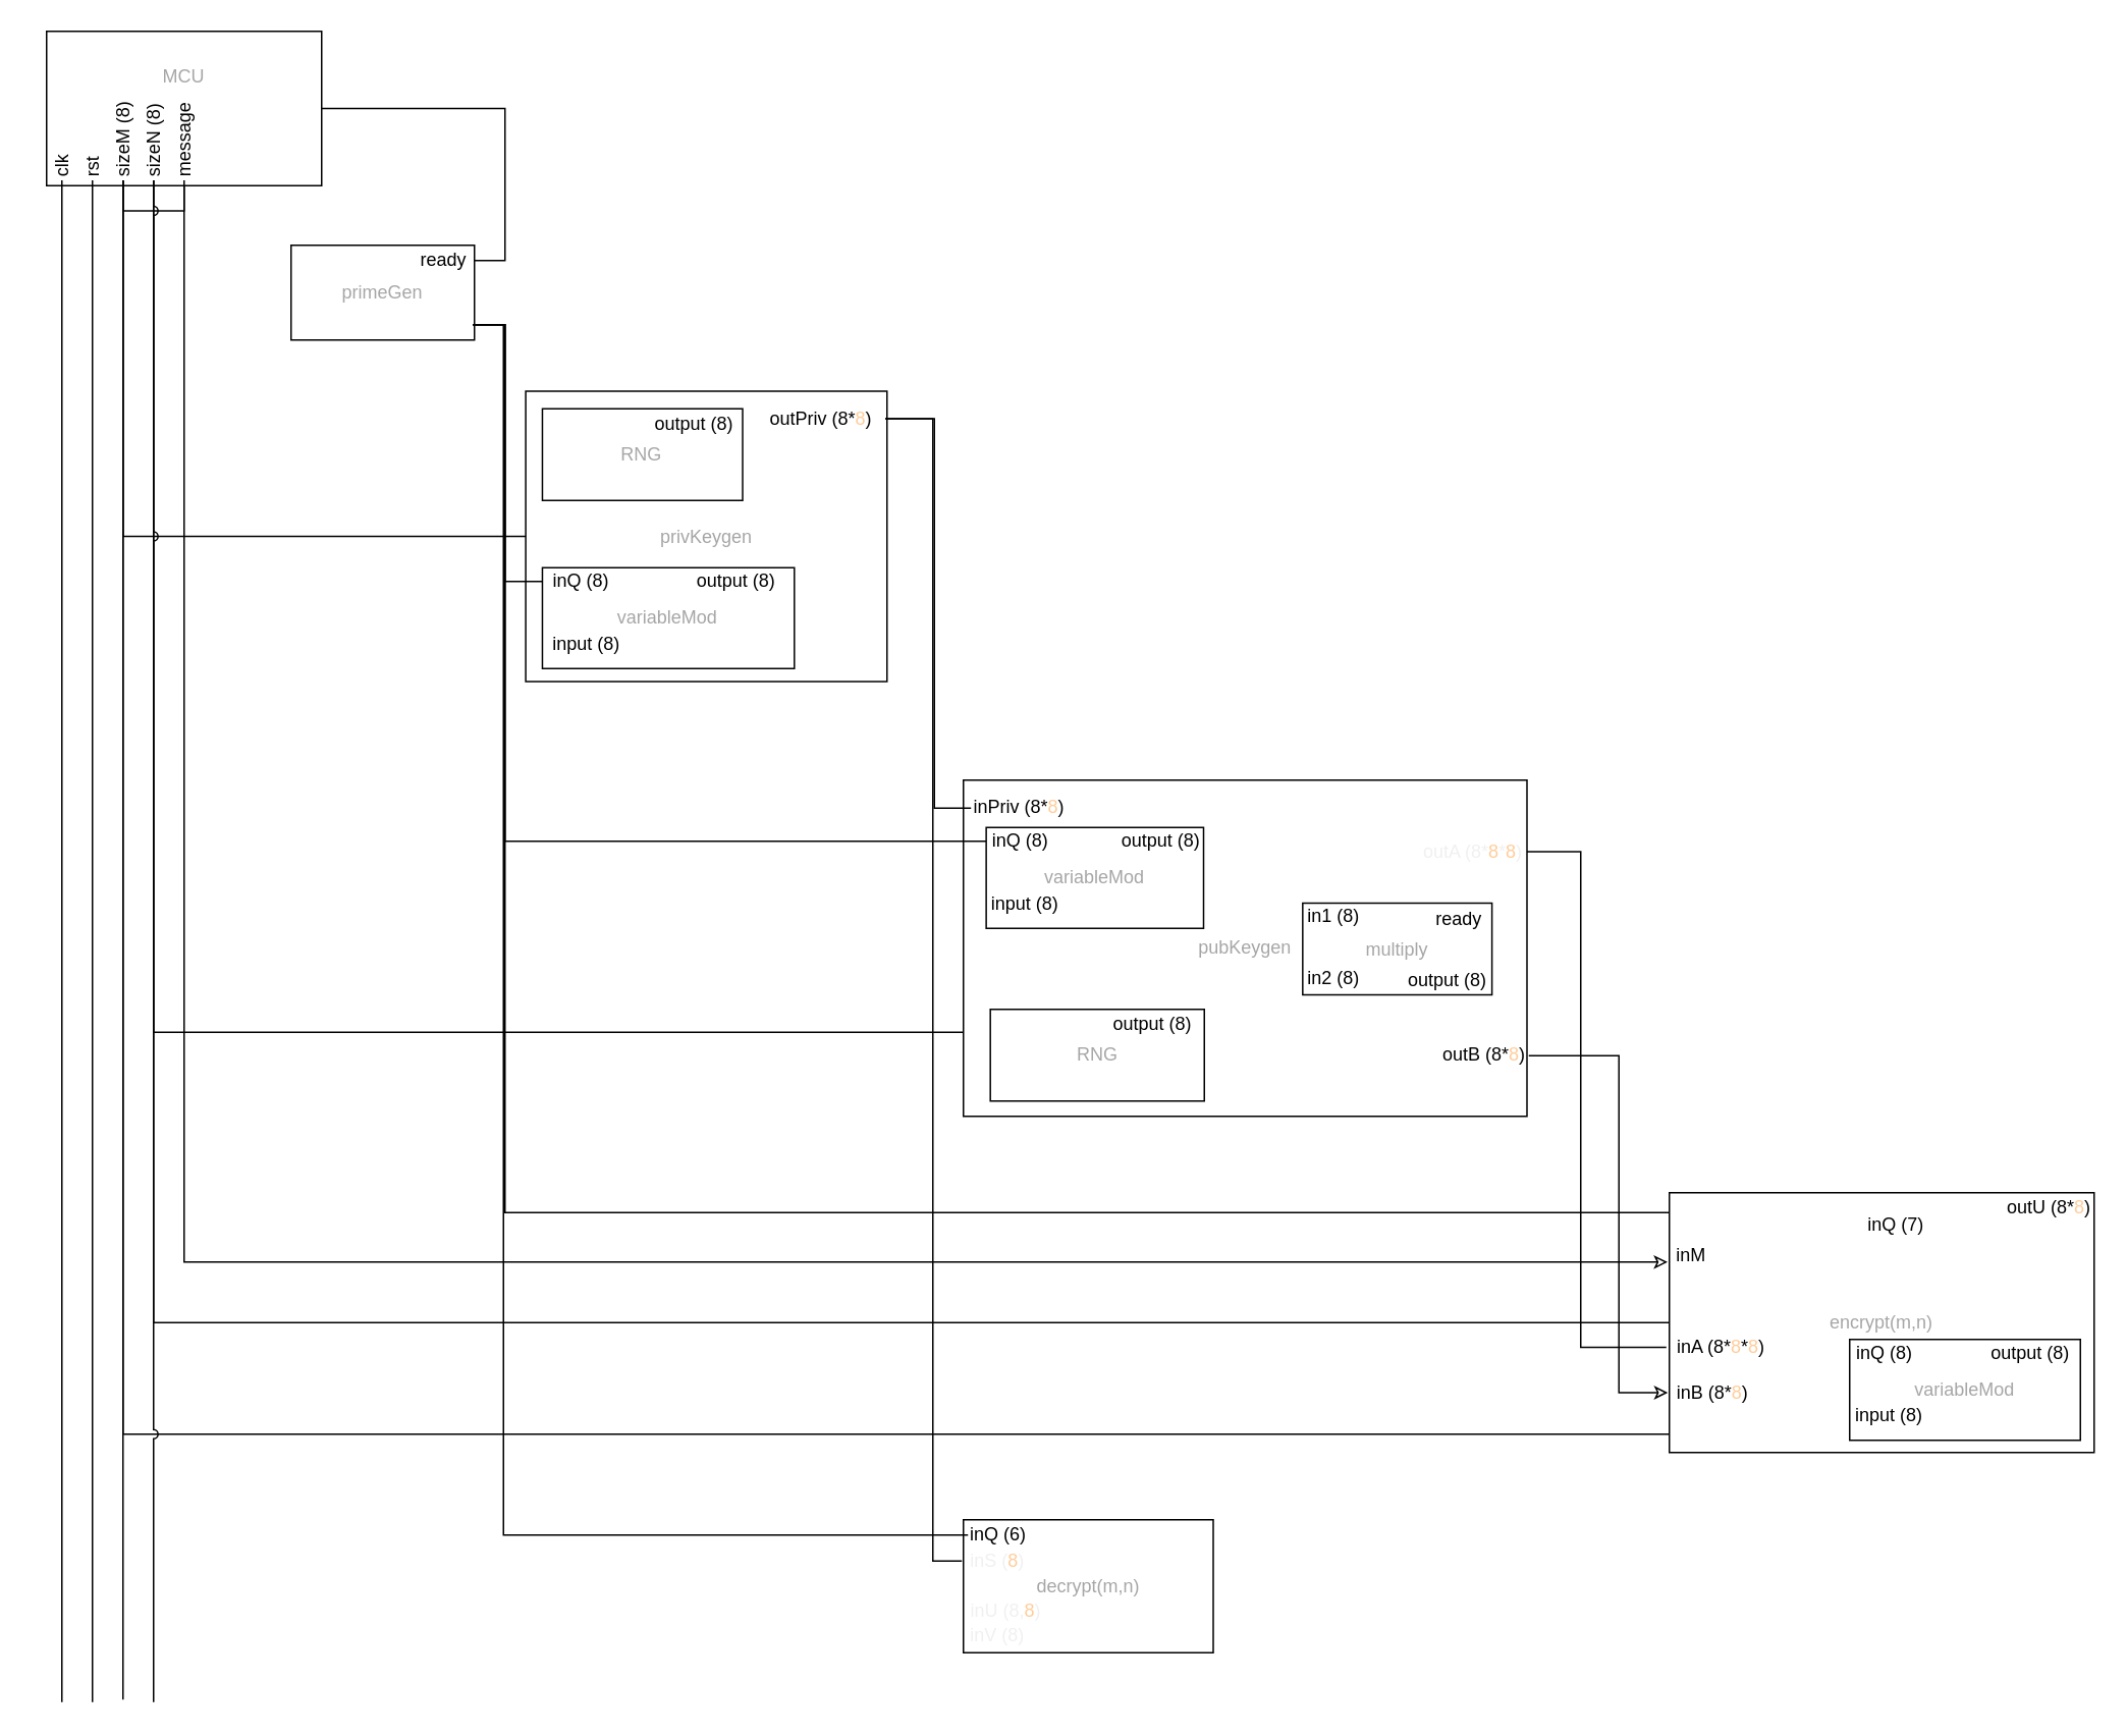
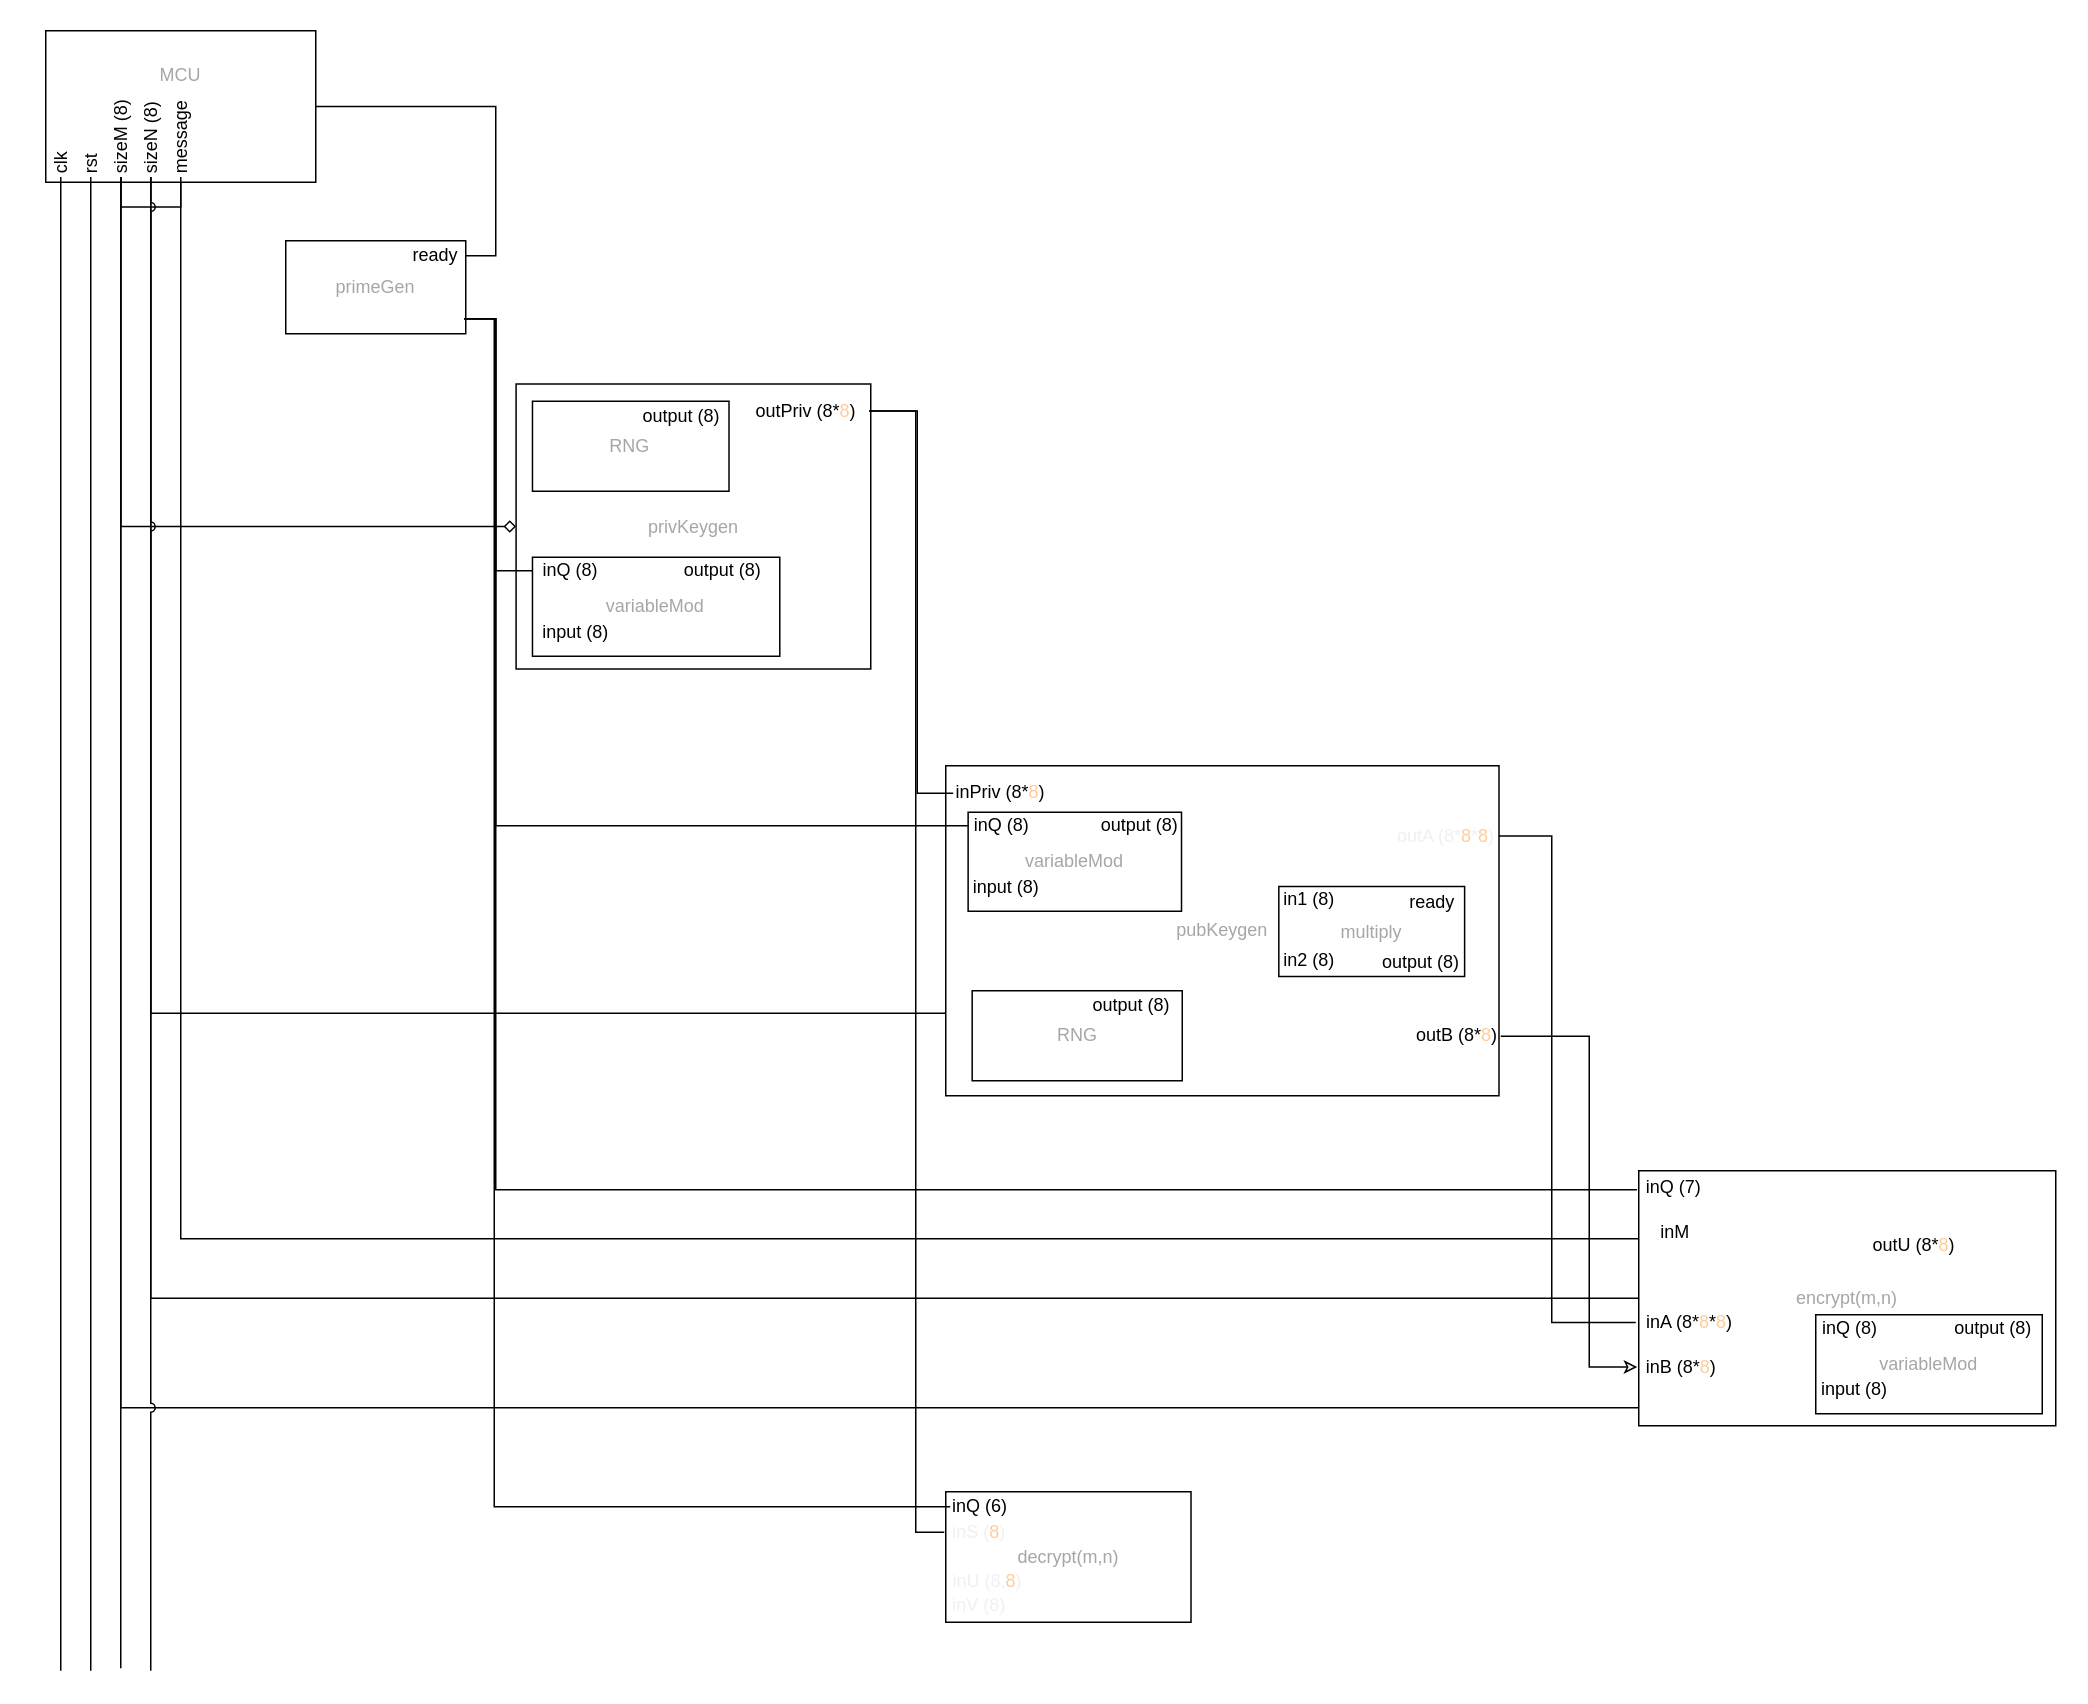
- <mxCell id="48" style="edgeStyle=orthogonalEdgeStyle;rounded=0;jumpStyle=arc;orthogonalLoop=1;jettySize=auto;html=1;exitX=0;exitY=0.5;exitDx=0;exitDy=0;entryX=0;entryY=0.5;entryDx=0;entryDy=0;endArrow=none;endFill=0;" edge="1" parent="1" source="51" target="32"><mxGeometry relative="1" as="geometry" /></mxCell>
+ <mxCell id="48" style="edgeStyle=orthogonalEdgeStyle;rounded=0;jumpStyle=arc;orthogonalLoop=1;jettySize=auto;html=1;exitX=0;exitY=0.5;exitDx=0;exitDy=0;entryX=0;entryY=0.5;entryDx=0;entryDy=0;endArrow=diamond;endFill=0;" edge="1" parent="1" source="51" target="32"><mxGeometry relative="1" as="geometry" /></mxCell>
- <mxCell id="78" value="&lt;span style=&quot;&quot;&gt;outU (8*&lt;/span&gt;&lt;span style=&quot;color: rgb(255, 204, 153);&quot;&gt;8&lt;/span&gt;&lt;span style=&quot;&quot;&gt;)&lt;/span&gt;" style="text;html=1;strokeColor=none;fillColor=none;align=right;verticalAlign=middle;whiteSpace=wrap;rounded=0;" vertex="1" parent="1"><mxGeometry x="1297" y="780" width="73" height="20" as="geometry" /></mxCell>
+ <mxCell id="78" value="&lt;span style=&quot;&quot;&gt;outU (8*&lt;/span&gt;&lt;span style=&quot;color: rgb(255, 204, 153);&quot;&gt;8&lt;/span&gt;&lt;span style=&quot;&quot;&gt;)&lt;/span&gt;" style="text;html=1;strokeColor=none;fillColor=none;align=right;verticalAlign=middle;whiteSpace=wrap;rounded=0;" vertex="1" parent="1"><mxGeometry x="1232" y="820" width="73" height="20" as="geometry" /></mxCell>
- <mxCell id="69" value="inQ (7)" style="text;html=1;align=center;verticalAlign=middle;resizable=0;points=[];autosize=1;strokeColor=none;fillColor=none;" vertex="1" parent="1"><mxGeometry x="1216" y="791.744" width="47" height="18" as="geometry" /></mxCell>
+ <mxCell id="69" value="inQ (7)" style="text;html=1;align=center;verticalAlign=middle;resizable=0;points=[];autosize=1;strokeColor=none;fillColor=none;" vertex="1" parent="1"><mxGeometry x="1091" y="781.744" width="47" height="18" as="geometry" /></mxCell>
- <mxCell id="68" value="inM" style="text;html=1;align=center;verticalAlign=middle;resizable=0;points=[];autosize=1;strokeColor=none;fillColor=none;" vertex="1" parent="1"><mxGeometry x="1091" y="811.395" width="30" height="20" as="geometry" /></mxCell>
+ <mxCell id="68" value="inM" style="text;html=1;align=center;verticalAlign=middle;resizable=0;points=[];autosize=1;strokeColor=none;fillColor=none;" vertex="1" parent="1"><mxGeometry x="1101" y="811.395" width="30" height="20" as="geometry" /></mxCell>
